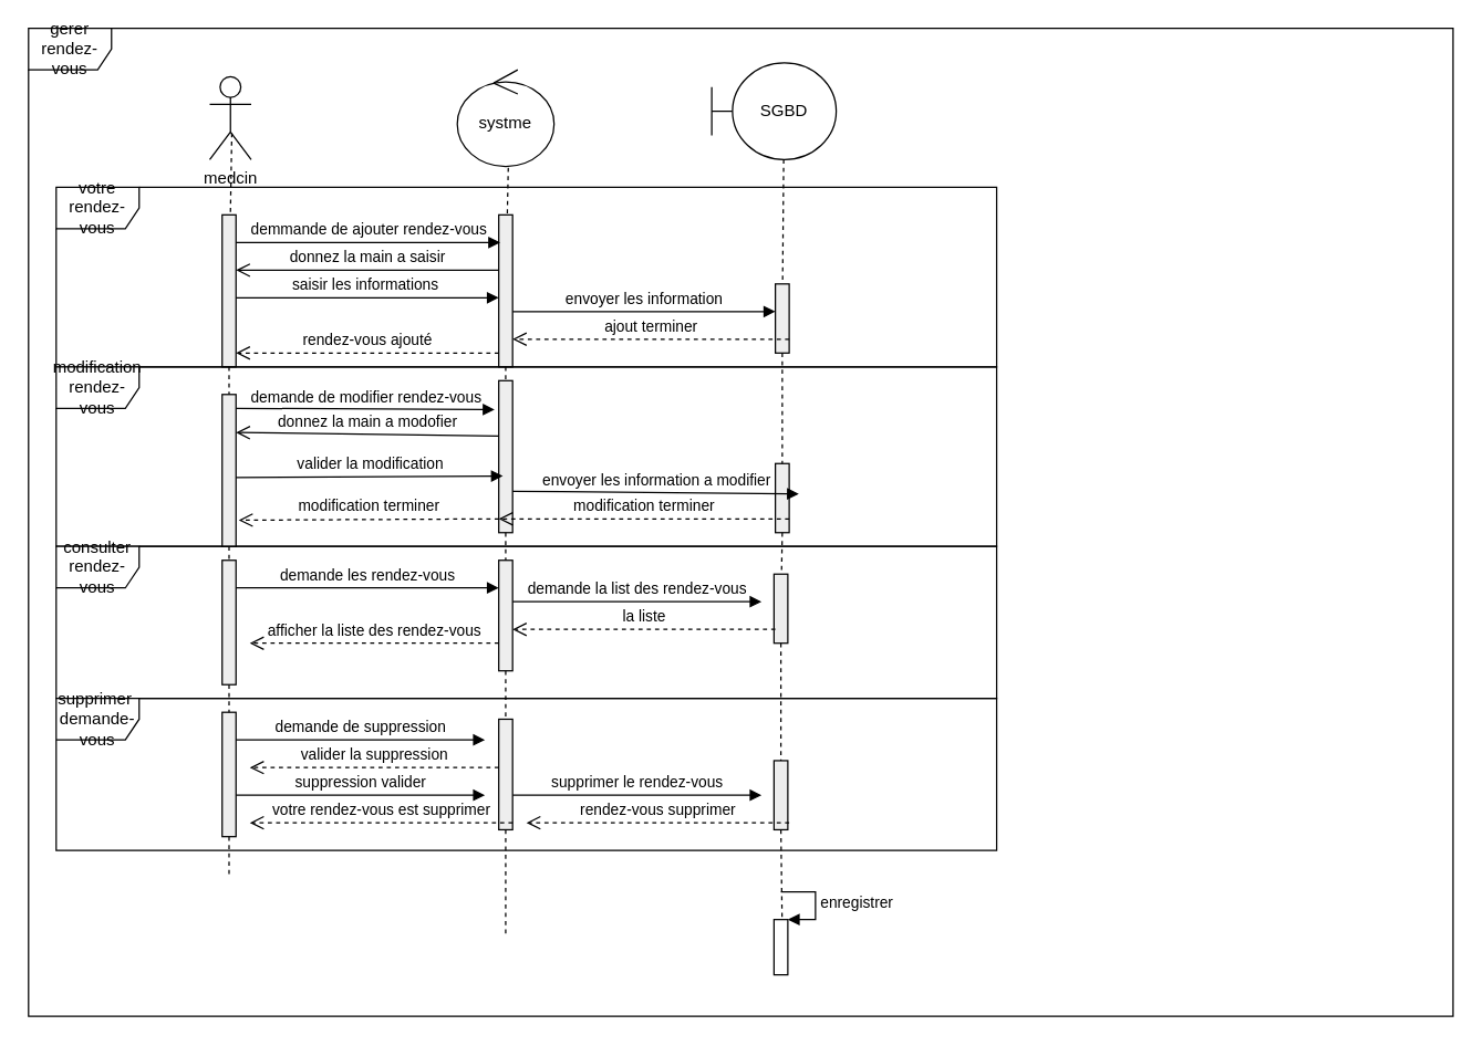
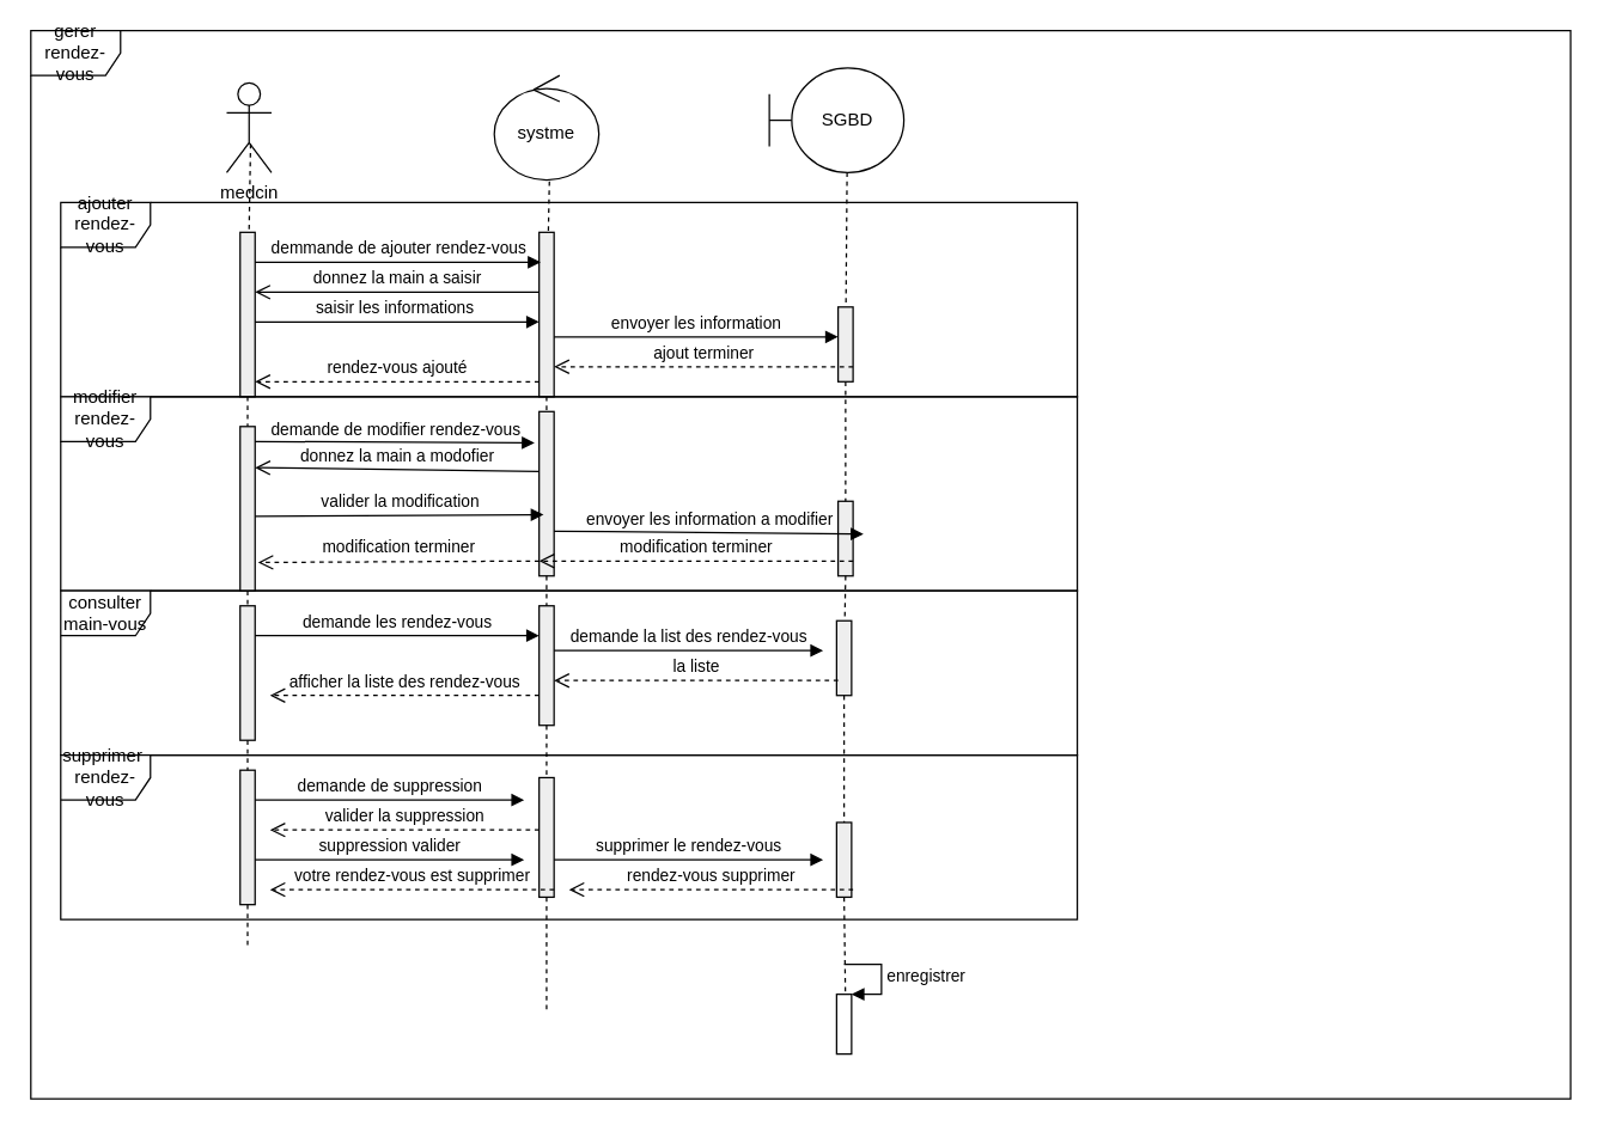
- <mxCell id="21" value="votre&lt;br&gt;rendez-vous&lt;br&gt;" style="shape=umlFrame;whiteSpace=wrap;html=1;" parent="1" vertex="1"><mxGeometry x="40" y="135" width="680" height="130" as="geometry" /></mxCell>
+ <mxCell id="21" value="ajouter&lt;br&gt;rendez-vous&lt;br&gt;" style="shape=umlFrame;whiteSpace=wrap;html=1;" parent="1" vertex="1"><mxGeometry x="40" y="135" width="680" height="130" as="geometry" /></mxCell>
- <mxCell id="22" value="modification&lt;br&gt;rendez-vous&lt;br&gt;" style="shape=umlFrame;whiteSpace=wrap;html=1;" parent="1" vertex="1"><mxGeometry x="40" y="265" width="680" height="130" as="geometry" /></mxCell>
+ <mxCell id="22" value="modifier&lt;br&gt;rendez-vous&lt;br&gt;" style="shape=umlFrame;whiteSpace=wrap;html=1;" parent="1" vertex="1"><mxGeometry x="40" y="265" width="680" height="130" as="geometry" /></mxCell>
- <mxCell id="35" value="consulter&lt;br&gt;rendez-vous&lt;br&gt;" style="shape=umlFrame;whiteSpace=wrap;html=1;" parent="1" vertex="1"><mxGeometry x="40" y="395" width="680" height="110" as="geometry" /></mxCell>
+ <mxCell id="35" value="consulter&lt;br&gt;main-vous&lt;br&gt;" style="shape=umlFrame;whiteSpace=wrap;html=1;" parent="1" vertex="1"><mxGeometry x="40" y="395" width="680" height="110" as="geometry" /></mxCell>
- <mxCell id="46" value="supprimer&amp;nbsp;&lt;br&gt;demande-vous&lt;br&gt;" style="shape=umlFrame;whiteSpace=wrap;html=1;" parent="1" vertex="1"><mxGeometry x="40" y="505" width="680" height="110" as="geometry" /></mxCell>
+ <mxCell id="46" value="supprimer&amp;nbsp;&lt;br&gt;rendez-vous&lt;br&gt;" style="shape=umlFrame;whiteSpace=wrap;html=1;" parent="1" vertex="1"><mxGeometry x="40" y="505" width="680" height="110" as="geometry" /></mxCell>
